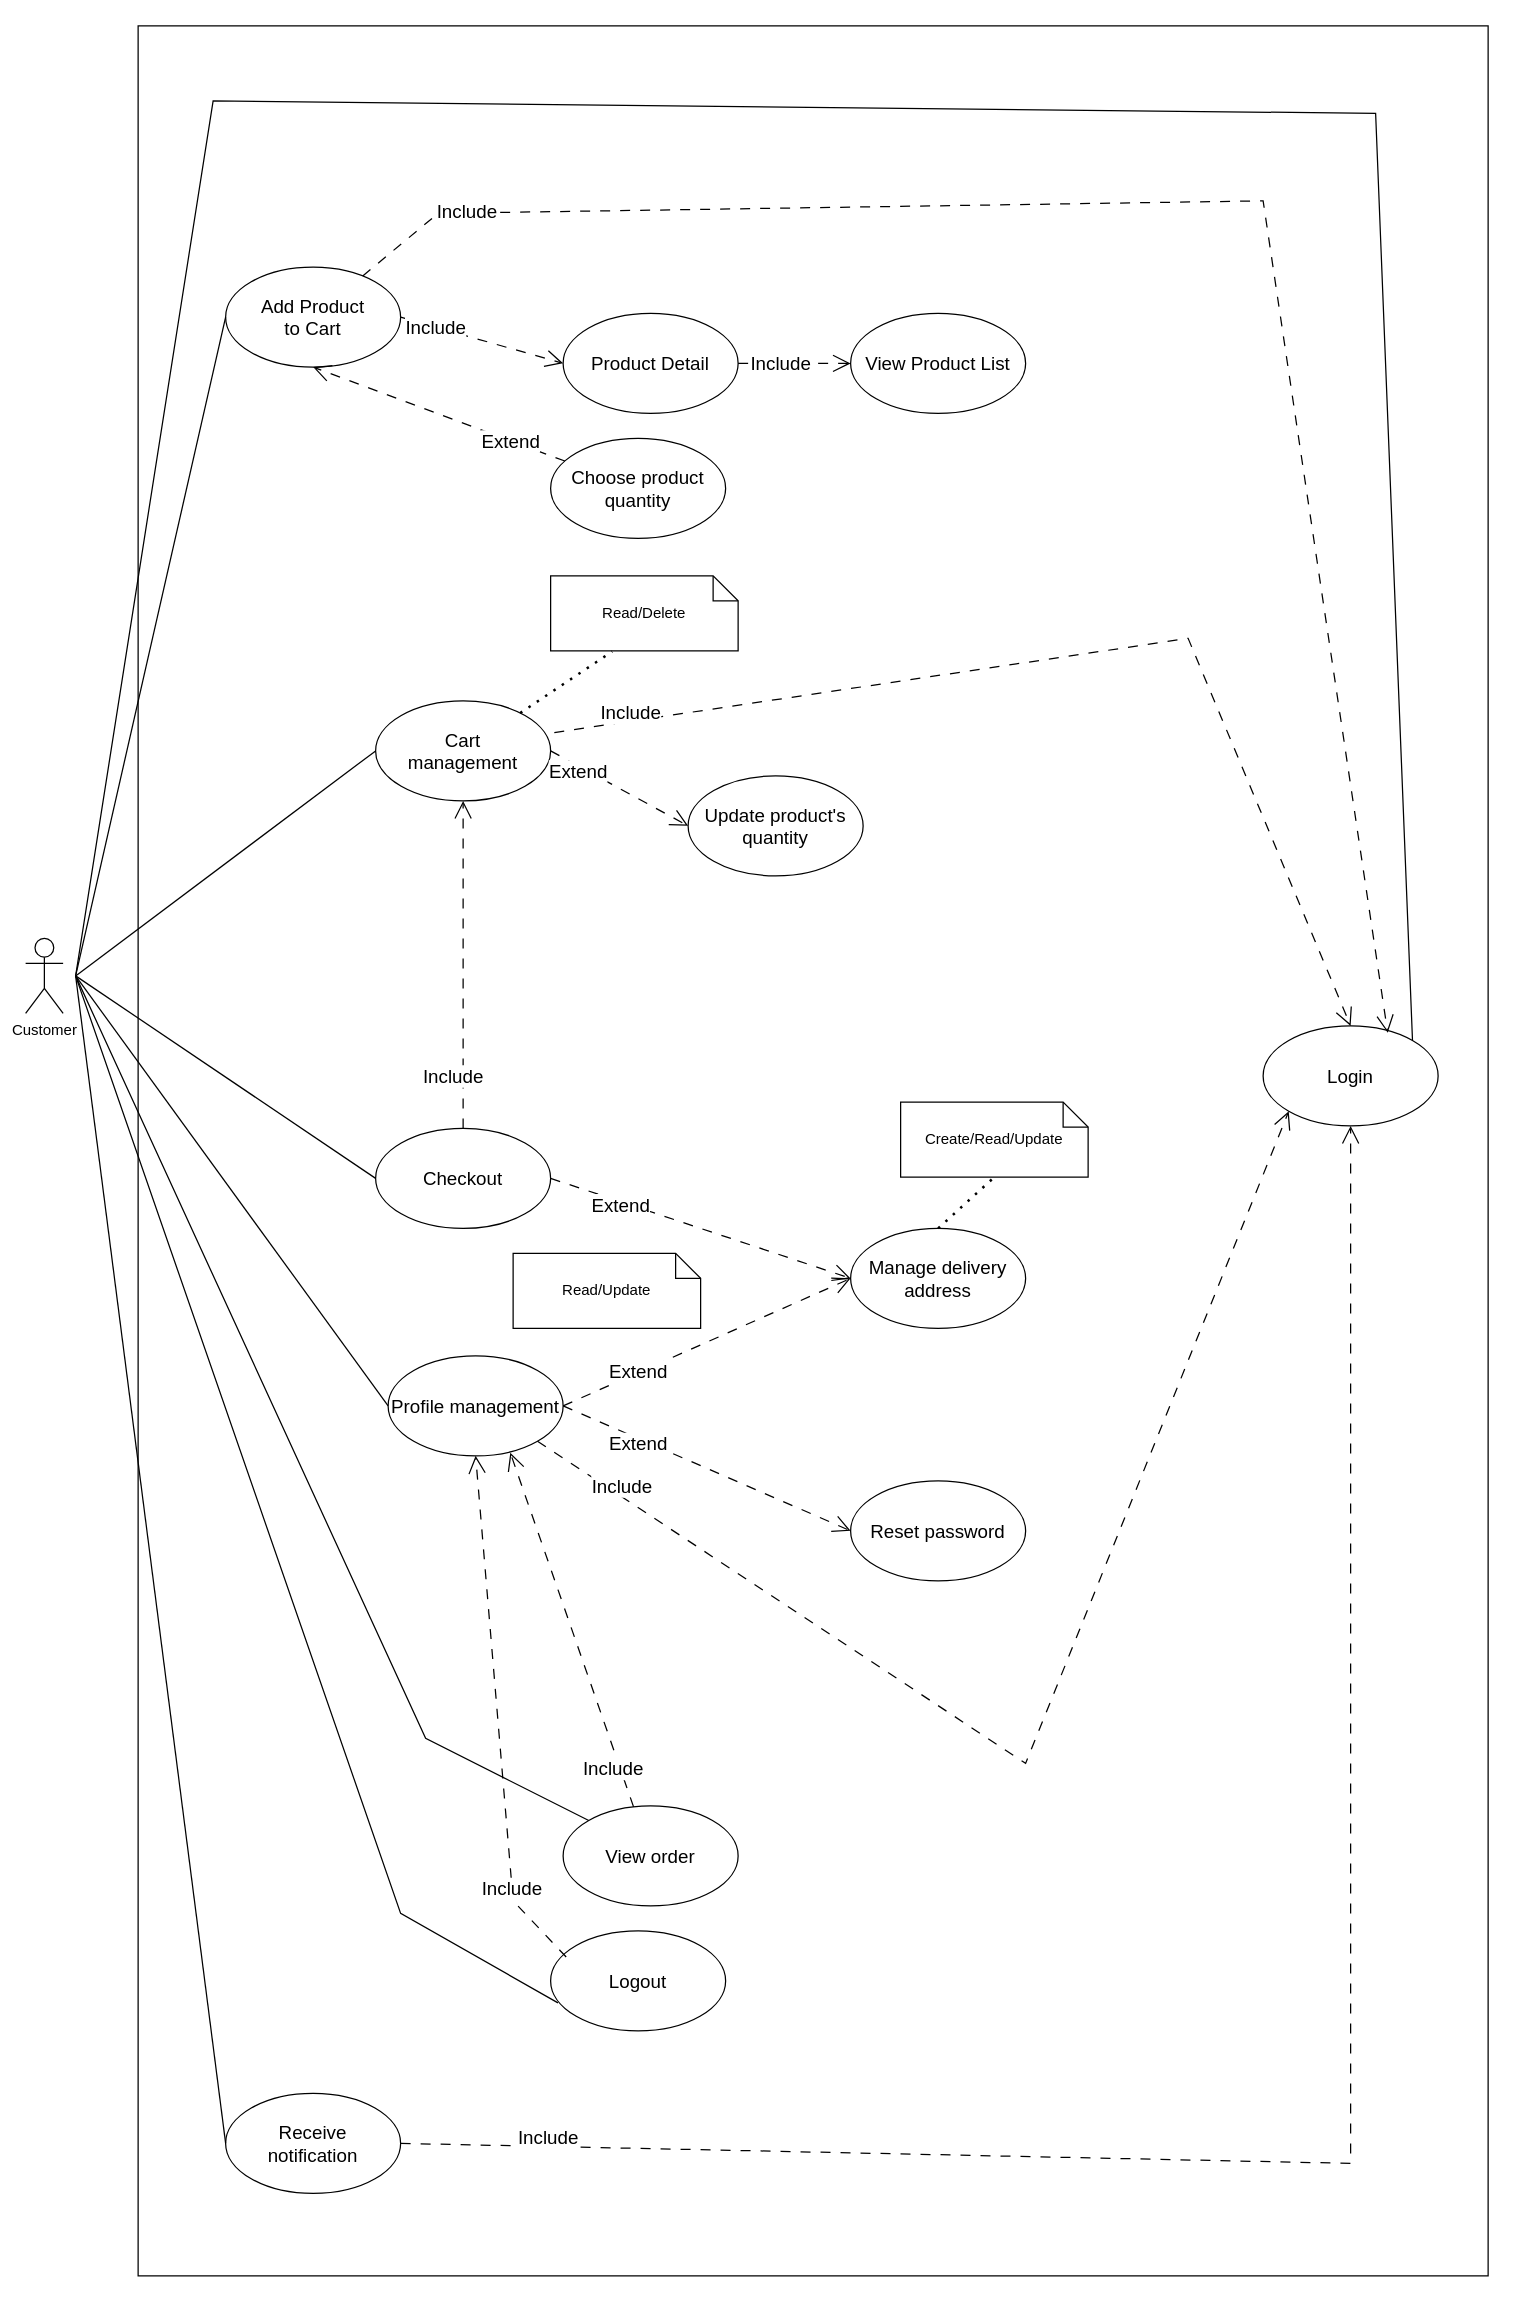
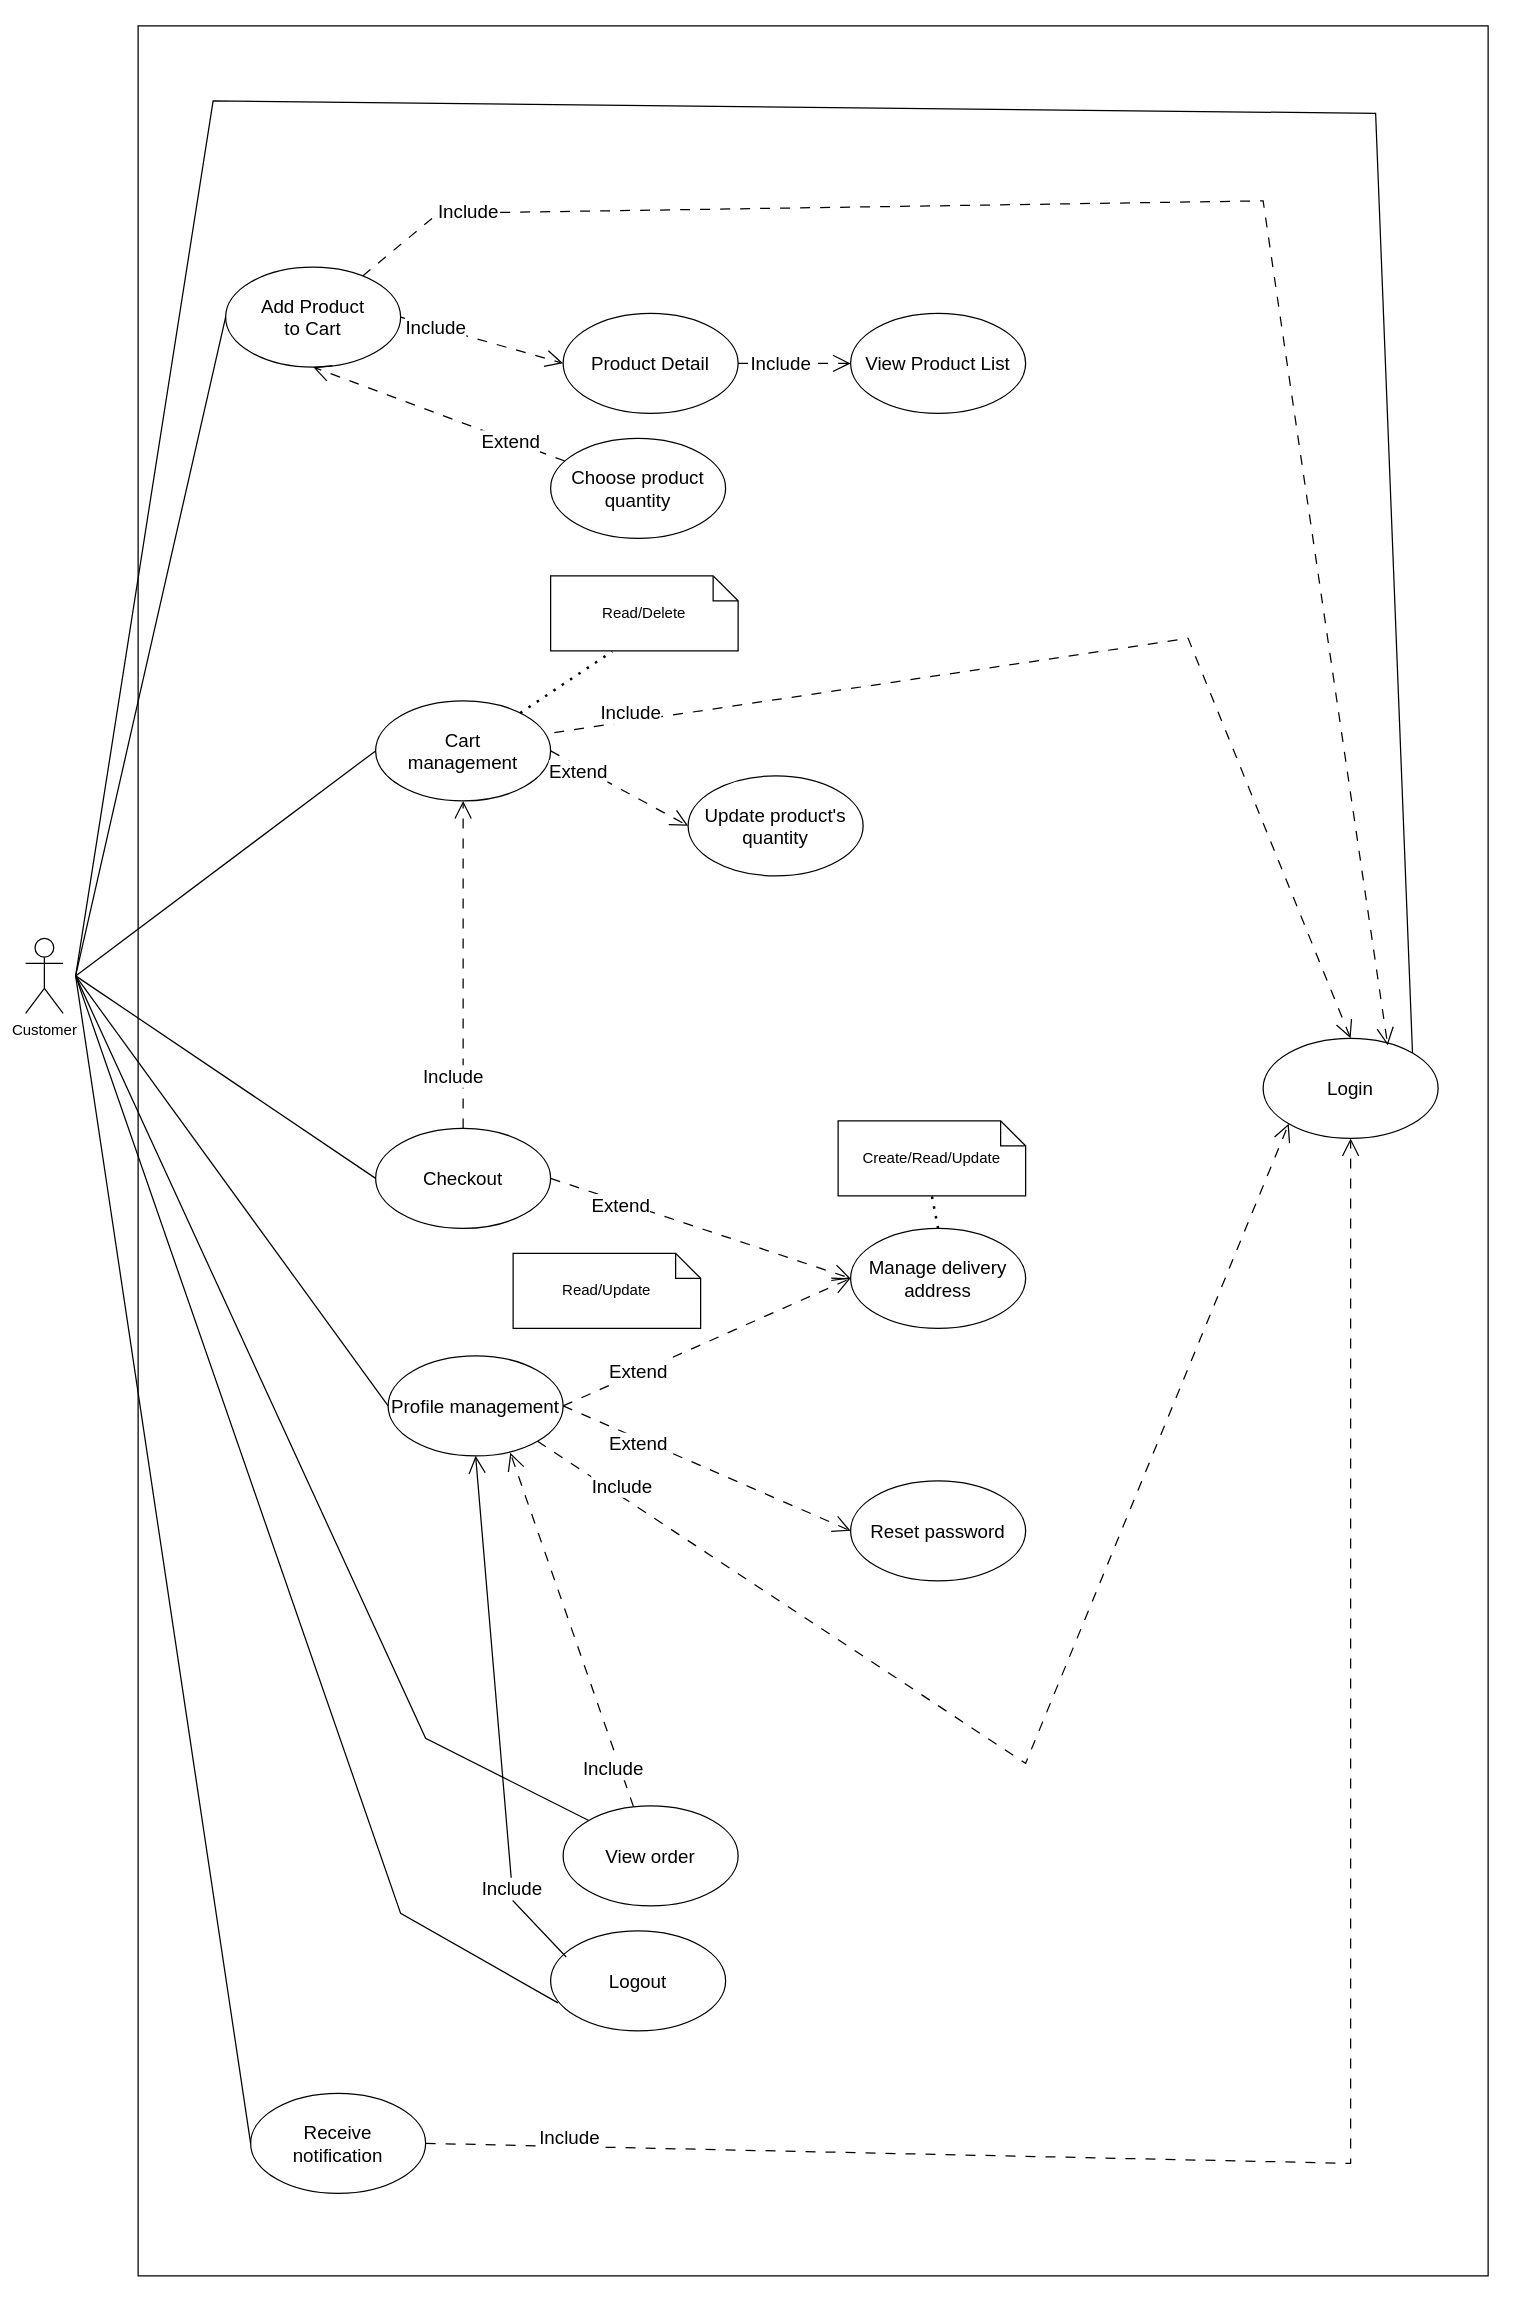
- <mxCell id="4" value="Login" style="ellipse;whiteSpace=wrap;html=1;fontSize=15;" parent="1" vertex="1"><mxGeometry x="1010" y="820" width="140" height="80" as="geometry" /></mxCell>
+ <mxCell id="4" value="Login" style="ellipse;whiteSpace=wrap;html=1;fontSize=15;" parent="1" vertex="1"><mxGeometry x="1010" y="830" width="140" height="80" as="geometry" /></mxCell>
- <mxCell id="36" value="Create/Read/Update" style="shape=note;size=20;whiteSpace=wrap;html=1;" parent="1" vertex="1"><mxGeometry x="720" y="881" width="150" height="60" as="geometry" /></mxCell>
+ <mxCell id="36" value="Create/Read/Update" style="shape=note;size=20;whiteSpace=wrap;html=1;" parent="1" vertex="1"><mxGeometry x="670" y="896" width="150" height="60" as="geometry" /></mxCell>
- <mxCell id="24" value="Include" style="endArrow=open;html=1;rounded=0;endFill=0;endSize=12;dashed=1;dashPattern=8 8;exitX=0.089;exitY=0.261;exitDx=0;exitDy=0;entryX=0.5;entryY=1;entryDx=0;entryDy=0;fontSize=15;exitPerimeter=0;" parent="1" source="12" target="10" edge="1"><mxGeometry x="-0.657" width="50" height="50" relative="1" as="geometry"><mxPoint x="410" y="1153" as="sourcePoint" /><mxPoint x="380" y="860" as="targetPoint" /><mxPoint as="offset" /><Array as="points"><mxPoint x="410" y="1520" /></Array></mxGeometry></mxCell>
+ <mxCell id="24" value="Include" style="endArrow=open;html=1;rounded=0;endFill=0;endSize=12;dashed=0;dashPattern=8 8;exitX=0.089;exitY=0.261;exitDx=0;exitDy=0;entryX=0.5;entryY=1;entryDx=0;entryDy=0;fontSize=15;exitPerimeter=0;" parent="1" source="12" target="10" edge="1"><mxGeometry x="-0.657" width="50" height="50" relative="1" as="geometry"><mxPoint x="410" y="1153" as="sourcePoint" /><mxPoint x="380" y="860" as="targetPoint" /><mxPoint as="offset" /><Array as="points"><mxPoint x="410" y="1520" /></Array></mxGeometry></mxCell>
- <mxCell id="25" value="Receive &lt;br&gt;notification" style="ellipse;whiteSpace=wrap;html=1;fontSize=15;" parent="1" vertex="1"><mxGeometry x="180" y="1674" width="140" height="80" as="geometry" /></mxCell>
+ <mxCell id="25" value="Receive &lt;br&gt;notification" style="ellipse;whiteSpace=wrap;html=1;fontSize=15;" parent="1" vertex="1"><mxGeometry x="200" y="1674" width="140" height="80" as="geometry" /></mxCell>
